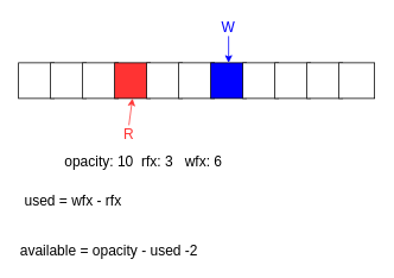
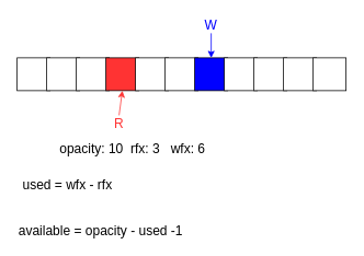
- <mxCell id="20" value="&lt;font style=&quot;font-size: 16px&quot;&gt;available = opacity - used -2&amp;nbsp;&lt;/font&gt;" style="text;html=1;strokeColor=none;fillColor=none;align=left;verticalAlign=middle;whiteSpace=wrap;rounded=0;" vertex="1" parent="1"><mxGeometry x="20" y="270" width="300" height="20" as="geometry" /></mxCell>
+ <mxCell id="20" value="&lt;font style=&quot;font-size: 16px&quot;&gt;available = opacity - used -1&amp;nbsp;&lt;/font&gt;" style="text;html=1;strokeColor=none;fillColor=none;align=left;verticalAlign=middle;whiteSpace=wrap;rounded=0;" vertex="1" parent="1"><mxGeometry x="20" y="270" width="300" height="20" as="geometry" /></mxCell>
